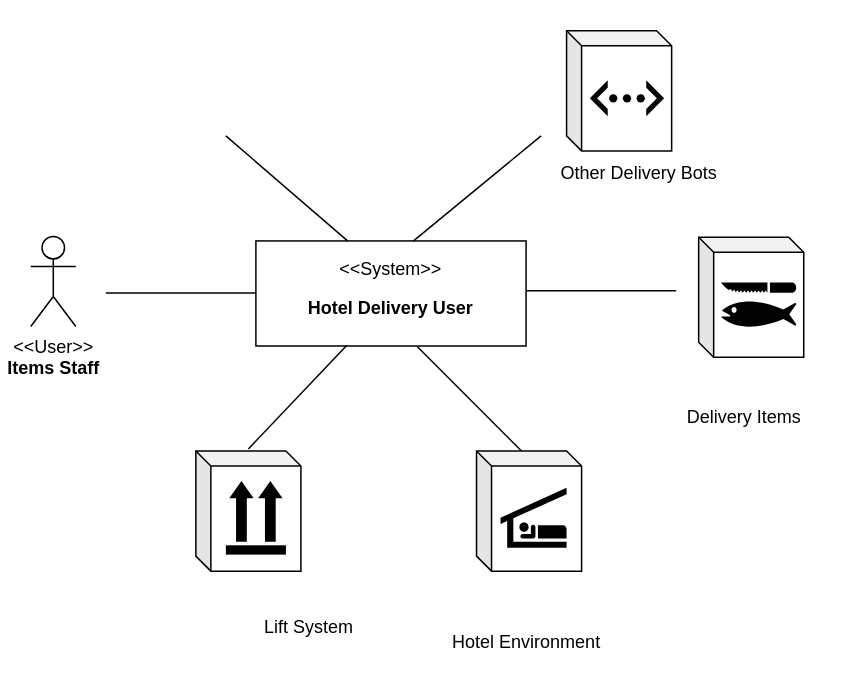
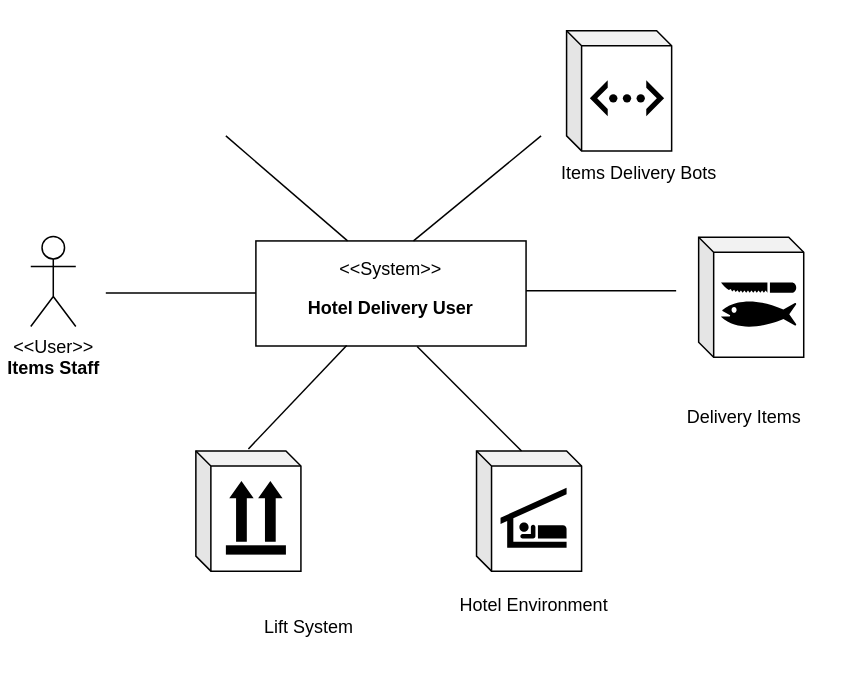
- <mxCell id="21" value="Other Delivery Bots" style="text;html=1;align=center;verticalAlign=middle;resizable=0;points=[];autosize=1;strokeColor=none;fillColor=none;" vertex="1" parent="1"><mxGeometry x="360" y="100" width="130" height="30" as="geometry" /></mxCell>
+ <mxCell id="21" value="Items Delivery Bots" style="text;html=1;align=center;verticalAlign=middle;resizable=0;points=[];autosize=1;strokeColor=none;fillColor=none;" vertex="1" parent="1"><mxGeometry x="360" y="100" width="130" height="30" as="geometry" /></mxCell>
- <mxCell id="14" value="Hotel Environment" style="text;html=1;align=center;verticalAlign=middle;resizable=0;points=[];autosize=1;strokeColor=none;fillColor=none;" vertex="1" parent="1"><mxGeometry x="290" y="413" width="120" height="30" as="geometry" /></mxCell>
+ <mxCell id="14" value="Hotel Environment" style="text;html=1;align=center;verticalAlign=middle;resizable=0;points=[];autosize=1;strokeColor=none;fillColor=none;" vertex="1" parent="1"><mxGeometry x="295" y="388" width="120" height="30" as="geometry" /></mxCell>
